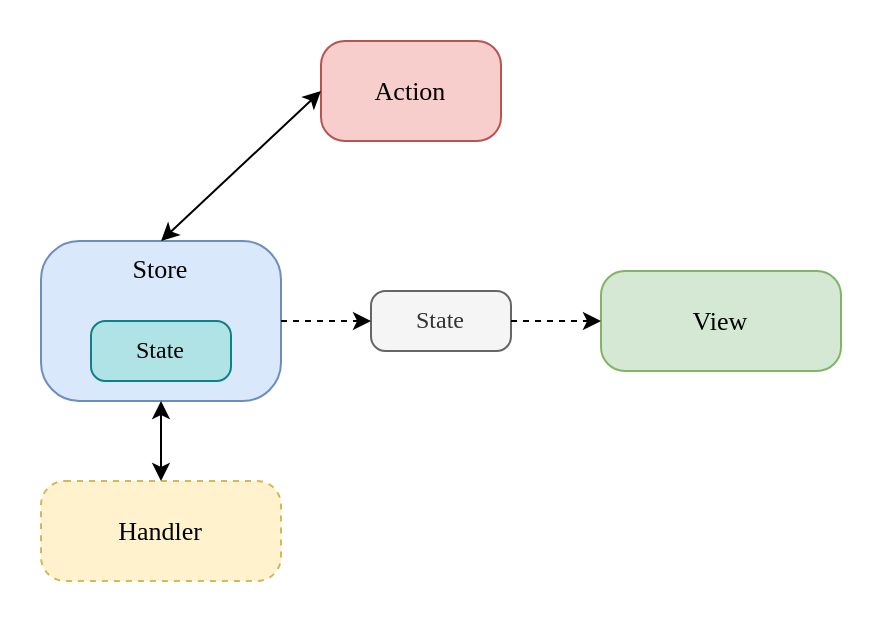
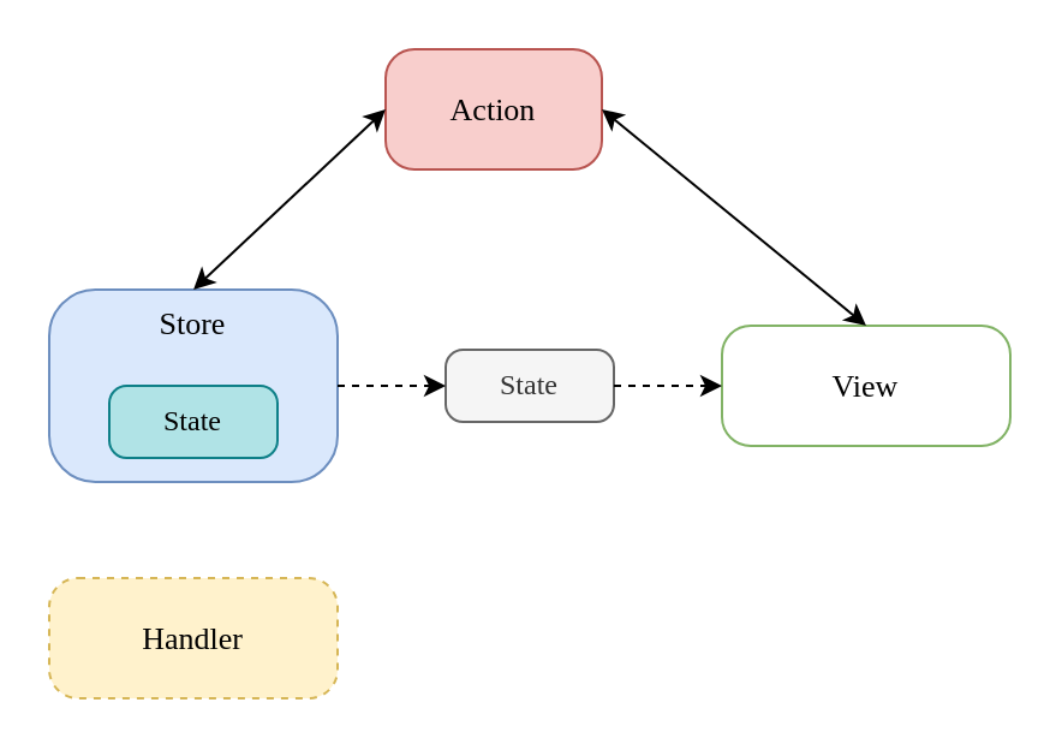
+ <mxCell id="11" value="" style="endArrow=classic;startArrow=classic;html=1;entryX=1;entryY=0.5;entryDx=0;entryDy=0;exitX=0.5;exitY=0;exitDx=0;exitDy=0;" edge="1" parent="1" source="6" target="2"><mxGeometry width="50" height="50" relative="1" as="geometry"><mxPoint x="90" y="130" as="sourcePoint" /><mxPoint x="170" y="55" as="targetPoint" /></mxGeometry></mxCell>
- <mxCell id="6" value="View" style="rounded=1;whiteSpace=wrap;html=1;fillColor=#d5e8d4;strokeColor=#82b366;strokeWidth=1;arcSize=24;fontFamily=Verdana;fontSize=13;" vertex="1" parent="1"><mxGeometry x="300" y="135" width="120" height="50" as="geometry" /></mxCell>
+ <mxCell id="6" value="View" style="rounded=1;whiteSpace=wrap;html=1;fillColor=#ffffff;strokeColor=#82b366;strokeWidth=1;arcSize=24;fontFamily=Verdana;fontSize=13;" vertex="1" parent="1"><mxGeometry x="300" y="135" width="120" height="50" as="geometry" /></mxCell>
- <mxCell id="12" value="" style="endArrow=classic;startArrow=classic;html=1;entryX=0.5;entryY=1;entryDx=0;entryDy=0;" edge="1" parent="1" source="4" target="3"><mxGeometry width="50" height="50" relative="1" as="geometry"><mxPoint x="370" y="145" as="sourcePoint" /><mxPoint x="290" y="55" as="targetPoint" /></mxGeometry></mxCell>
